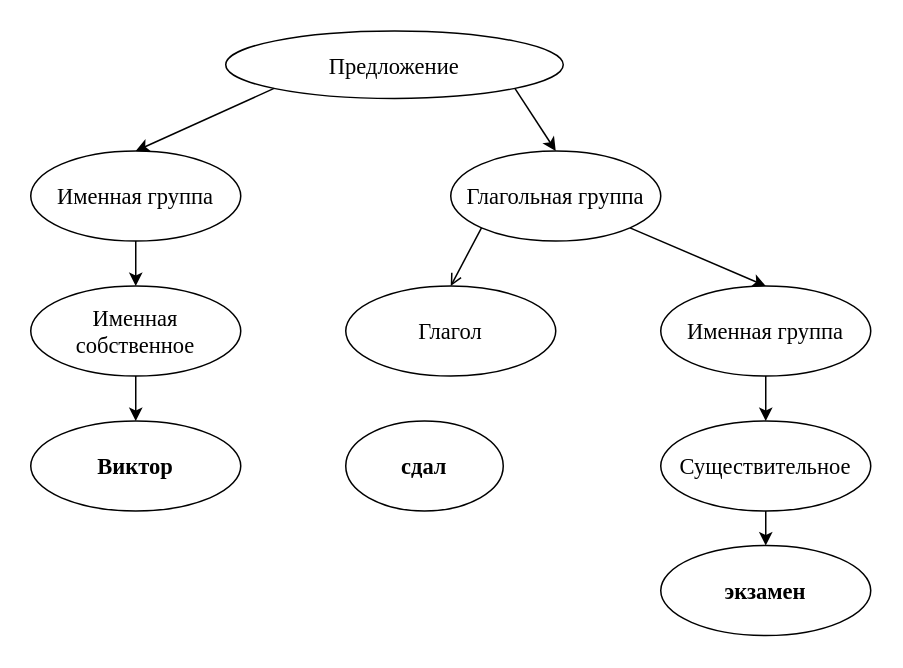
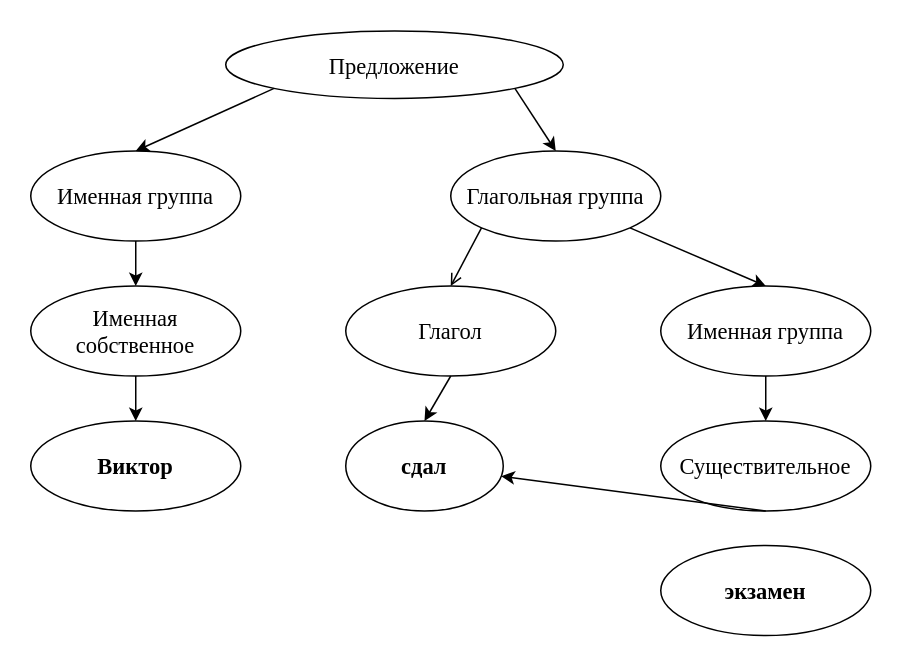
+ <mxCell id="18" value="" style="endArrow=classic;html=1;rounded=0;exitX=0.5;exitY=1;exitDx=0;exitDy=0;entryX=0.5;entryY=0;entryDx=0;entryDy=0;" edge="1" parent="1" source="6" target="10"><mxGeometry width="50" height="50" relative="1" as="geometry"><mxPoint x="360" y="280" as="sourcePoint" /><mxPoint x="410" y="230" as="targetPoint" /></mxGeometry></mxCell>
- <mxCell id="20" value="" style="endArrow=classic;html=1;rounded=0;exitX=0.5;exitY=1;exitDx=0;exitDy=0;entryX=0.5;entryY=0;entryDx=0;entryDy=0;" edge="1" parent="1" source="8" target="11"><mxGeometry width="50" height="50" relative="1" as="geometry"><mxPoint x="360" y="280" as="sourcePoint" /><mxPoint x="410" y="230" as="targetPoint" /></mxGeometry></mxCell>
+ <mxCell id="20" value="" style="endArrow=classic;html=1;rounded=0;exitX=0.5;exitY=1;exitDx=0;exitDy=0;" edge="1" parent="1" source="8" target="10"><mxGeometry width="50" height="50" relative="1" as="geometry"><mxPoint x="360" y="280" as="sourcePoint" /><mxPoint x="410" y="230" as="targetPoint" /></mxGeometry></mxCell>
